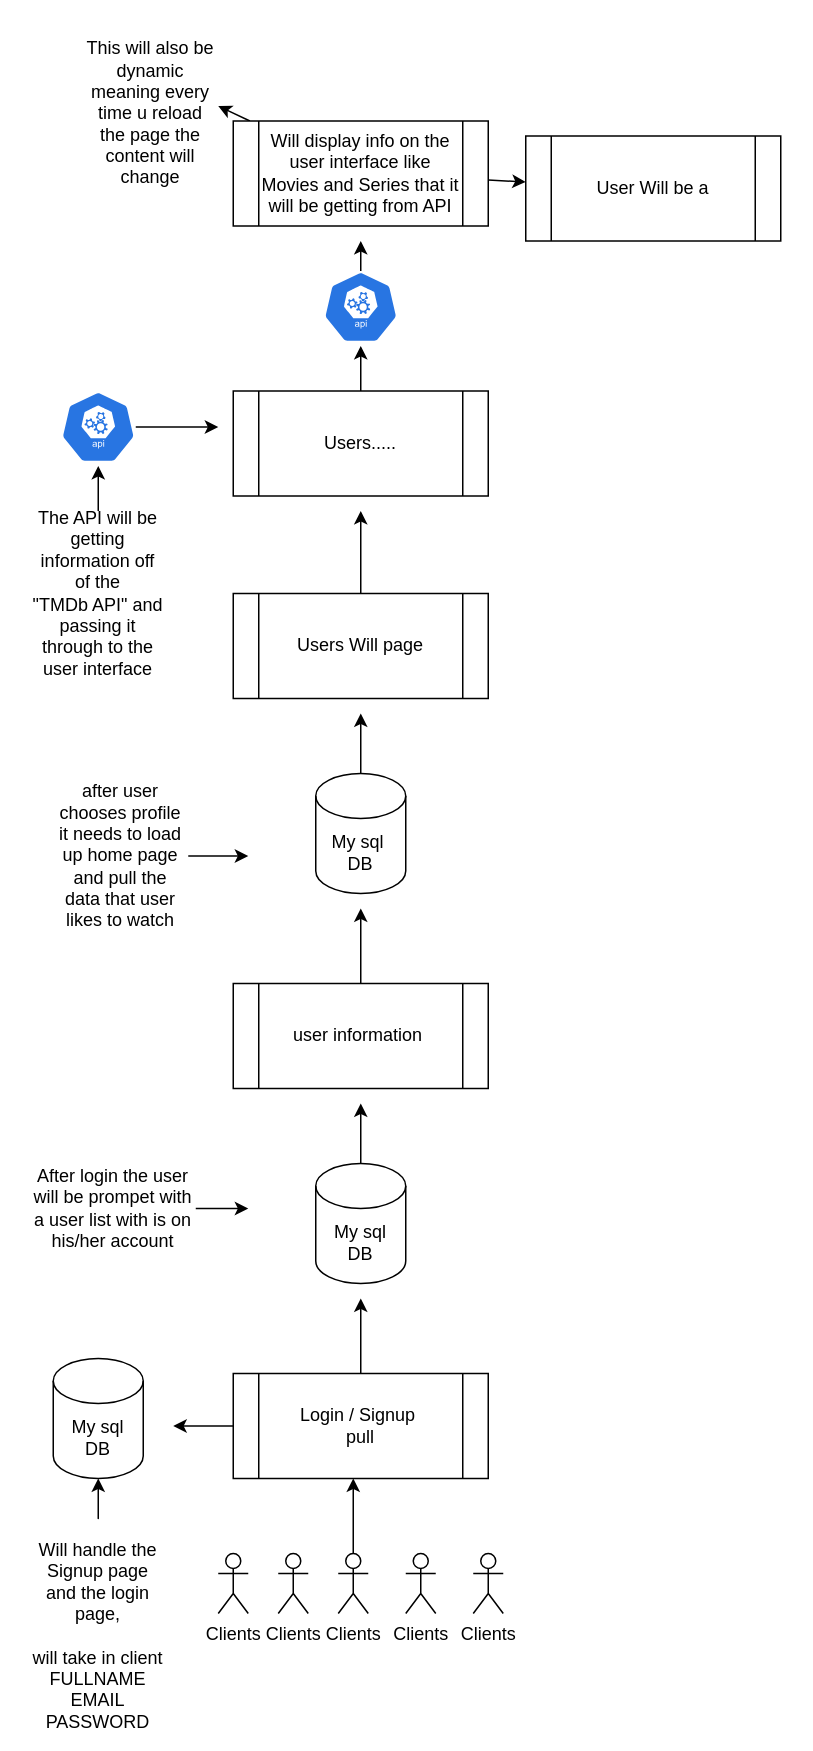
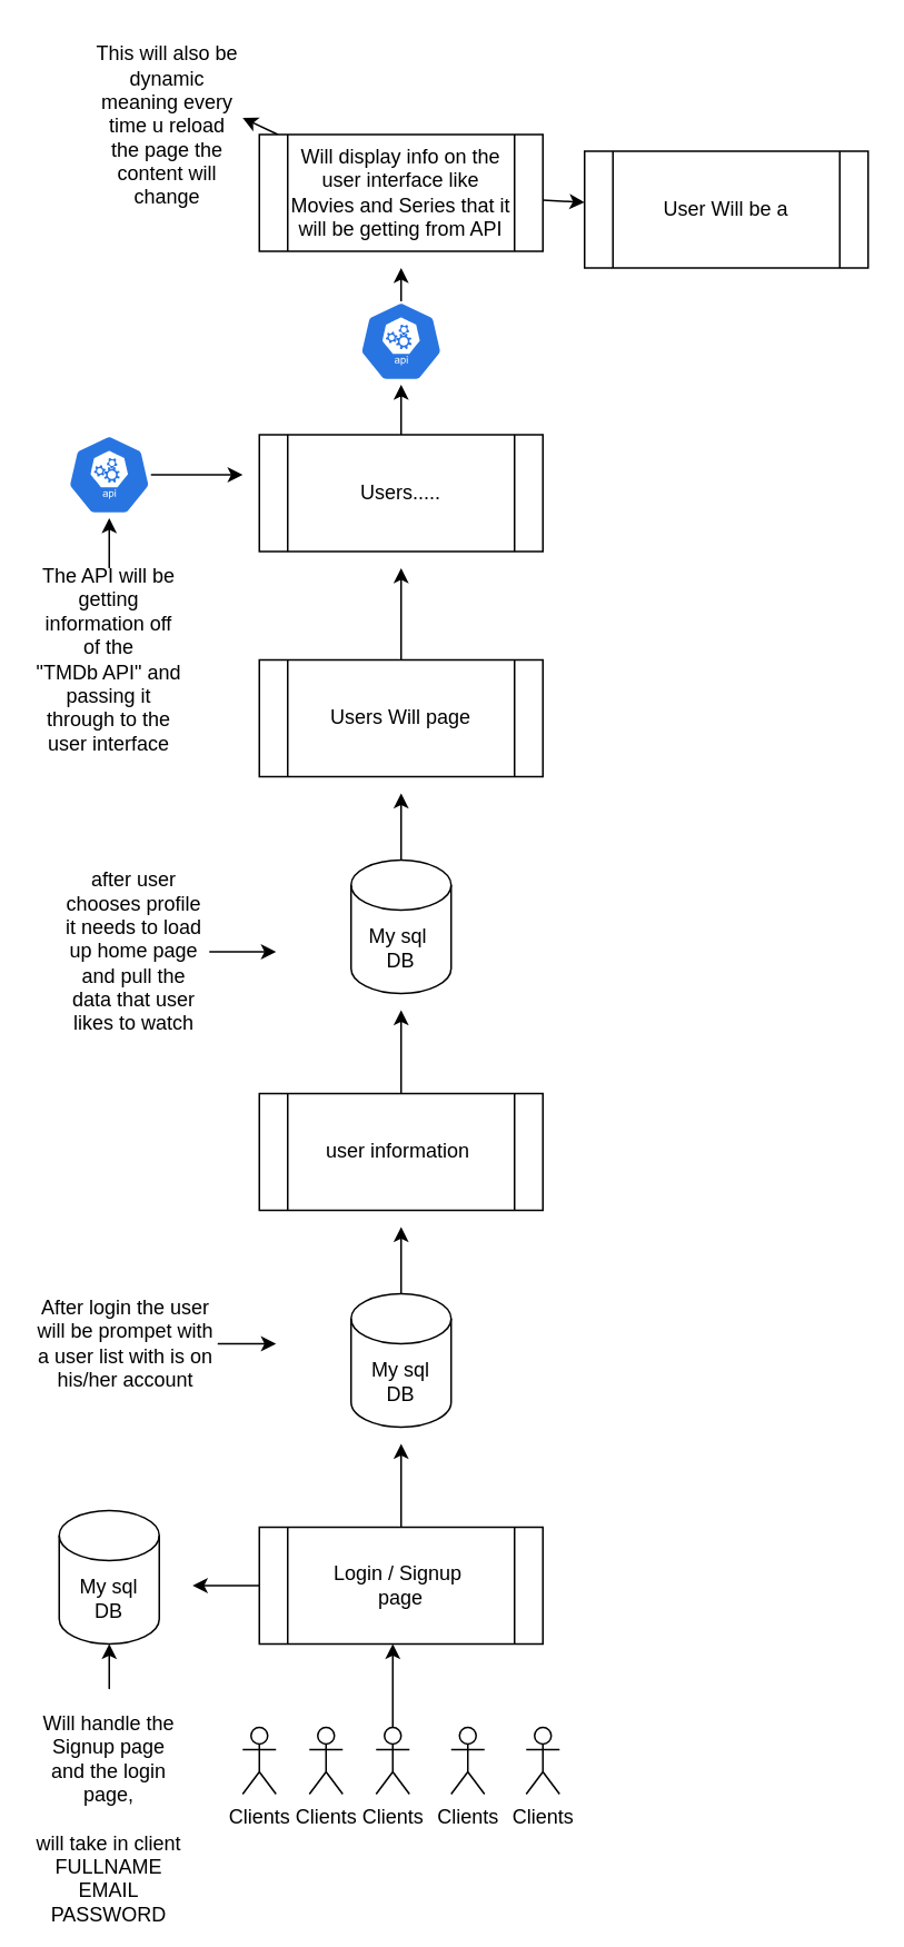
- <mxCell id="10" value="Login / Signup&amp;nbsp;&lt;br&gt;pull" style="shape=process;whiteSpace=wrap;html=1;backgroundOutline=1;" parent="1" vertex="1"><mxGeometry x="155" y="915" width="170" height="70" as="geometry" /></mxCell>
+ <mxCell id="10" value="Login / Signup&amp;nbsp;&lt;br&gt;page" style="shape=process;whiteSpace=wrap;html=1;backgroundOutline=1;" parent="1" vertex="1"><mxGeometry x="155" y="915" width="170" height="70" as="geometry" /></mxCell>
